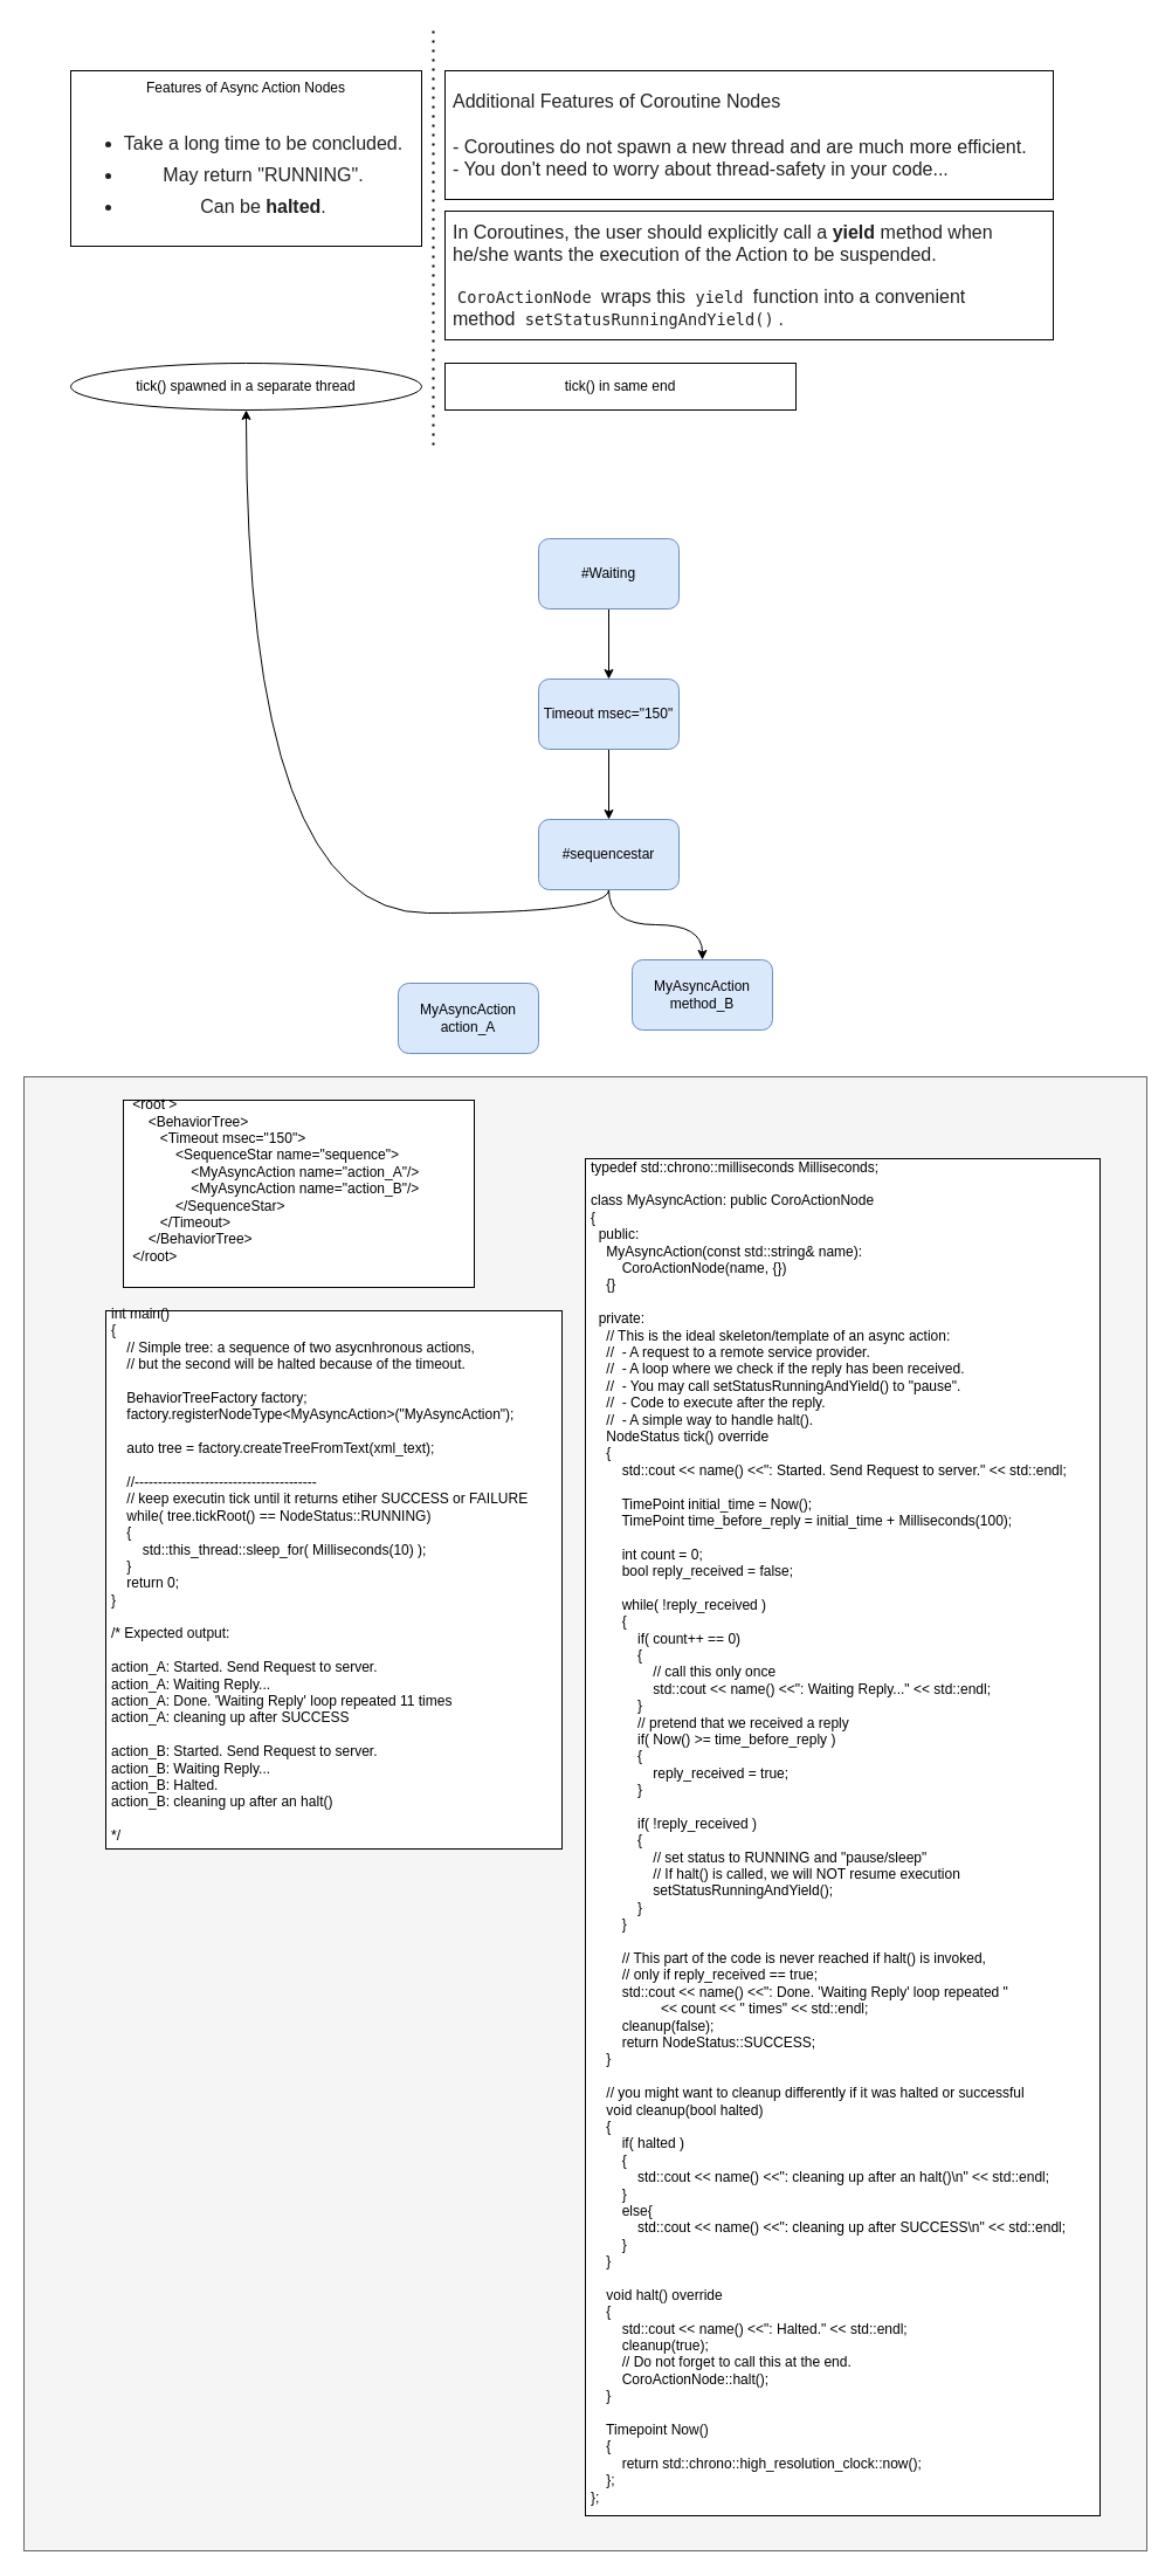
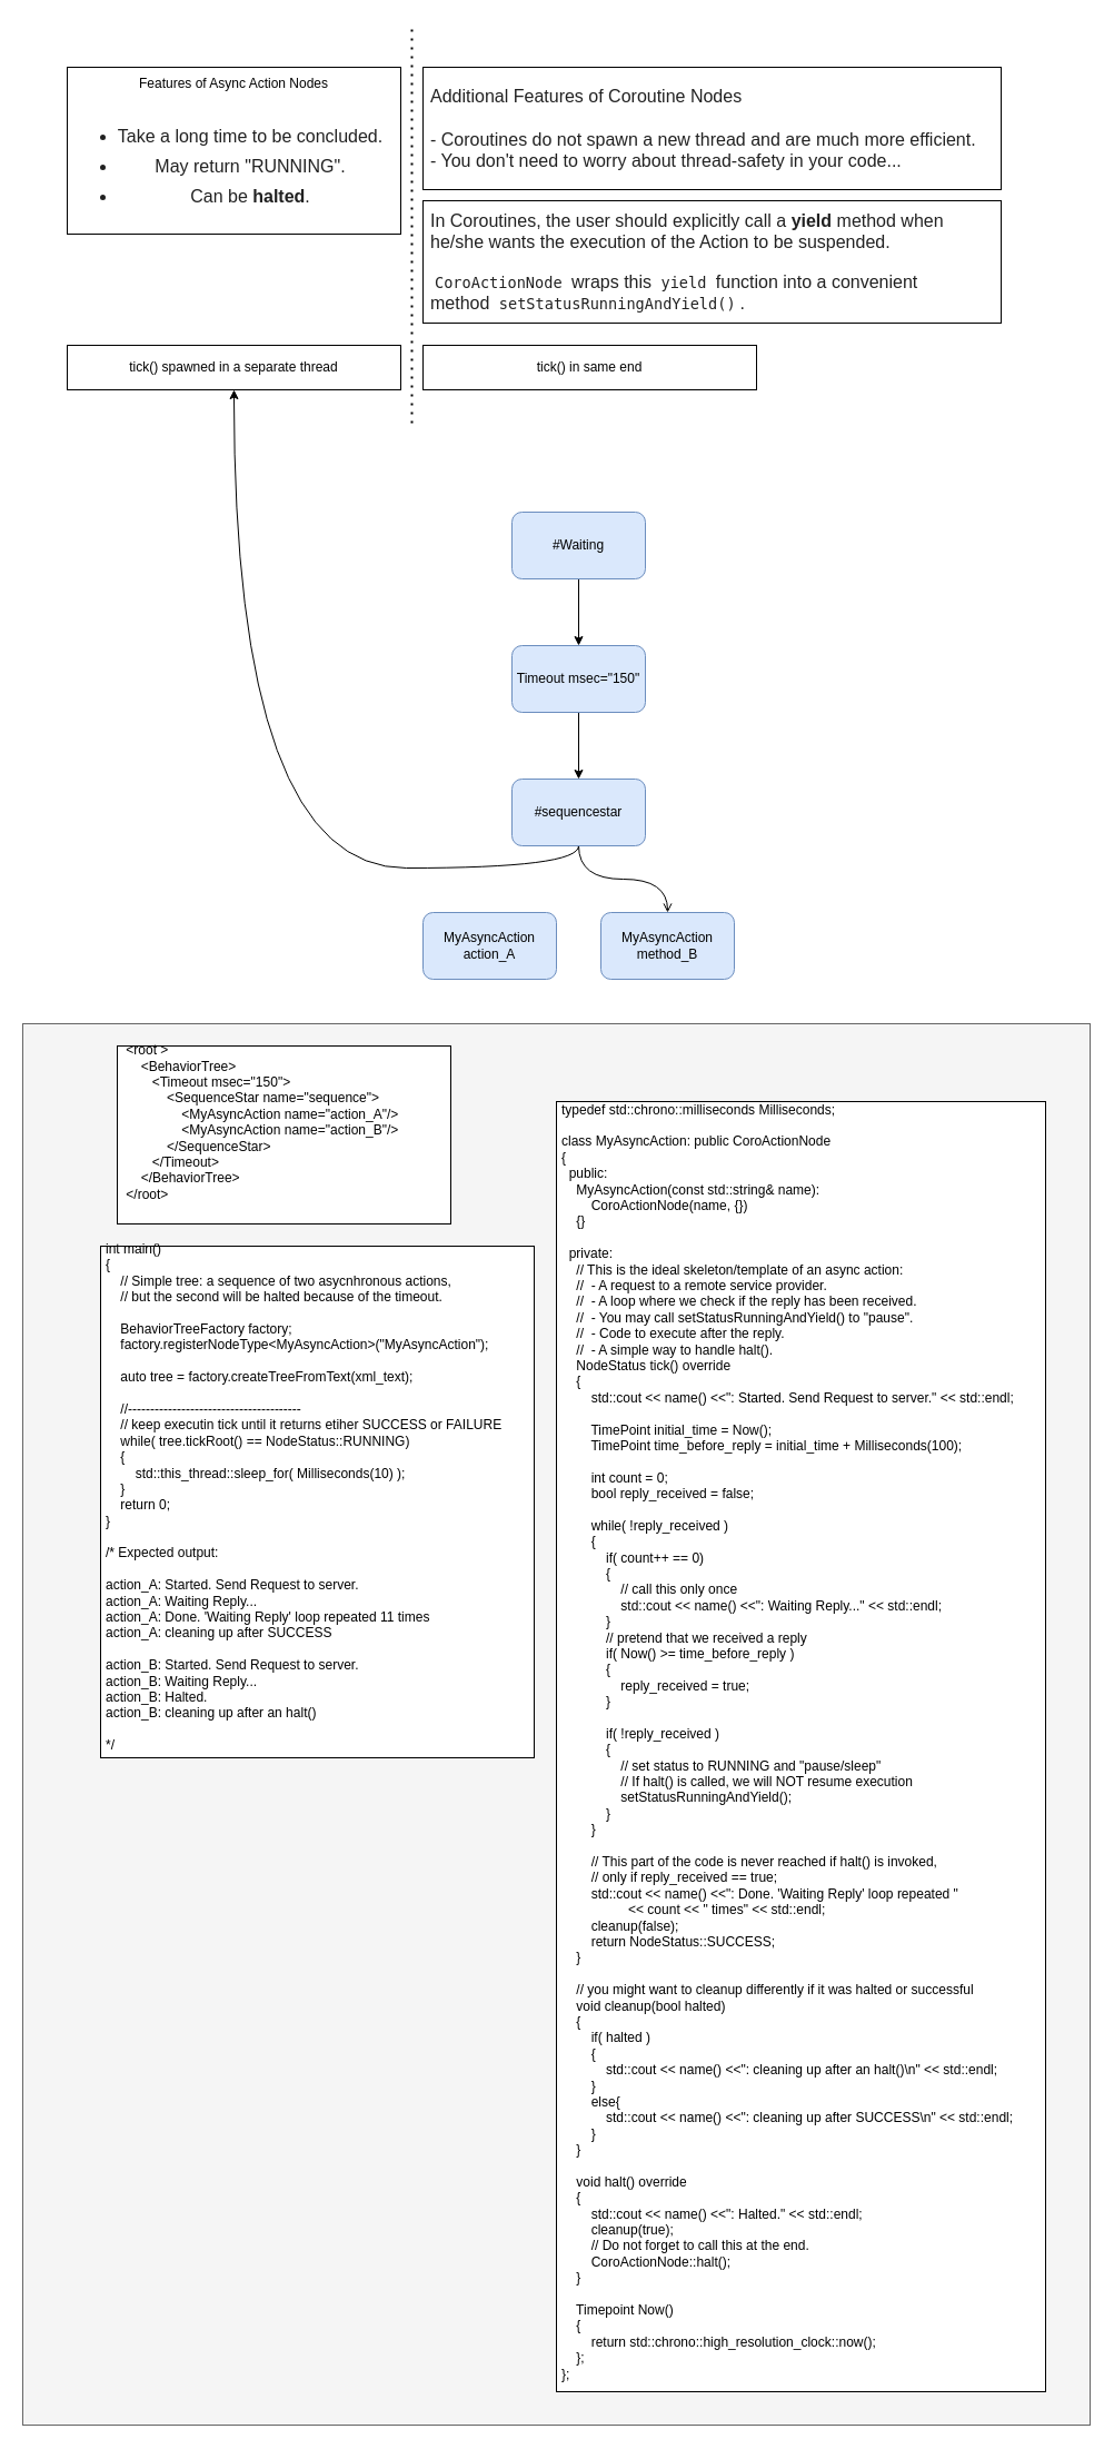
- <mxCell id="18" value="tick() spawned in a separate thread" style="ellipse;whiteSpace=wrap;html=1;" vertex="1" parent="1"><mxGeometry x="60" y="310" width="300" height="40" as="geometry" /></mxCell>
+ <mxCell id="18" value="tick() spawned in a separate thread" style="rounded=0;whiteSpace=wrap;html=1;" vertex="1" parent="1"><mxGeometry x="60" y="310" width="300" height="40" as="geometry" /></mxCell>
- <mxCell id="12" style="edgeStyle=orthogonalEdgeStyle;curved=1;orthogonalLoop=1;jettySize=auto;html=1;exitX=0.5;exitY=1;exitDx=0;exitDy=0;entryX=0.5;entryY=0;entryDx=0;entryDy=0;" edge="1" parent="1" source="13" target="15"><mxGeometry relative="1" as="geometry" /></mxCell>
+ <mxCell id="12" style="edgeStyle=orthogonalEdgeStyle;curved=1;orthogonalLoop=1;jettySize=auto;html=1;exitX=0.5;exitY=1;exitDx=0;exitDy=0;entryX=0.5;entryY=0;entryDx=0;entryDy=0;endArrow=open;" edge="1" parent="1" source="13" target="15"><mxGeometry relative="1" as="geometry" /></mxCell>
- <mxCell id="14" value="MyAsyncAction&lt;br&gt;action_A" style="rounded=1;whiteSpace=wrap;html=1;align=center;fillColor=#dae8fc;strokeColor=#6c8ebf;" vertex="1" parent="1"><mxGeometry x="340" y="840" width="120" height="60" as="geometry" /></mxCell>
+ <mxCell id="14" value="MyAsyncAction&lt;br&gt;action_A" style="rounded=1;whiteSpace=wrap;html=1;align=center;fillColor=#dae8fc;strokeColor=#6c8ebf;" vertex="1" parent="1"><mxGeometry x="380" y="820" width="120" height="60" as="geometry" /></mxCell>
